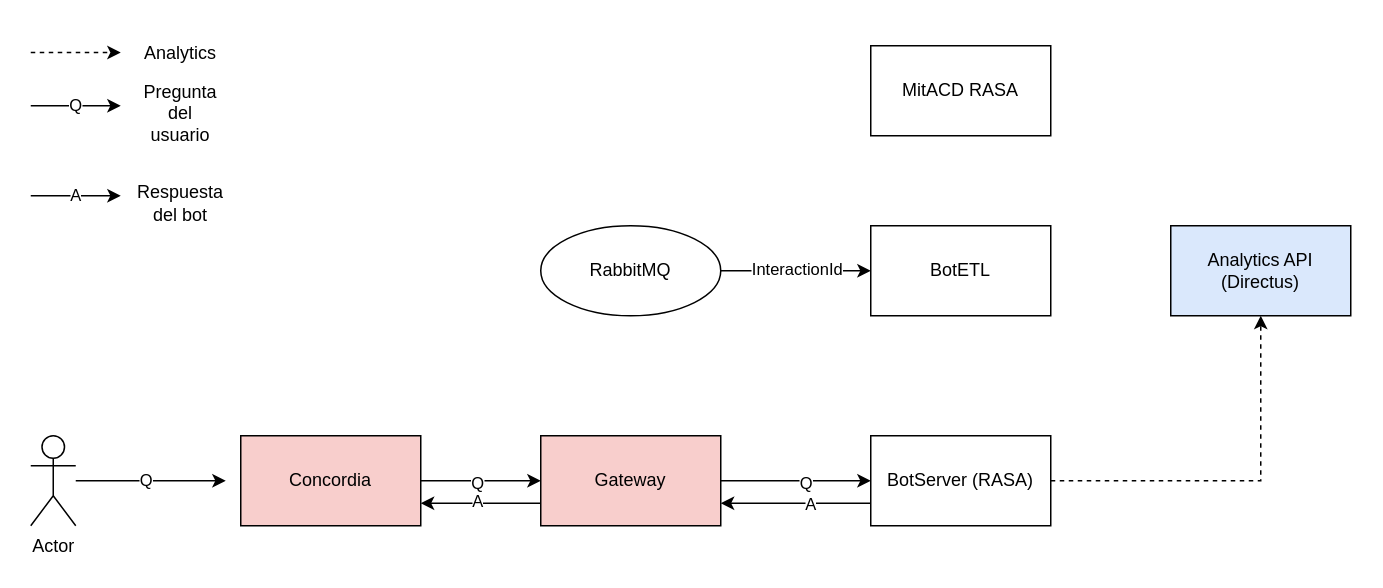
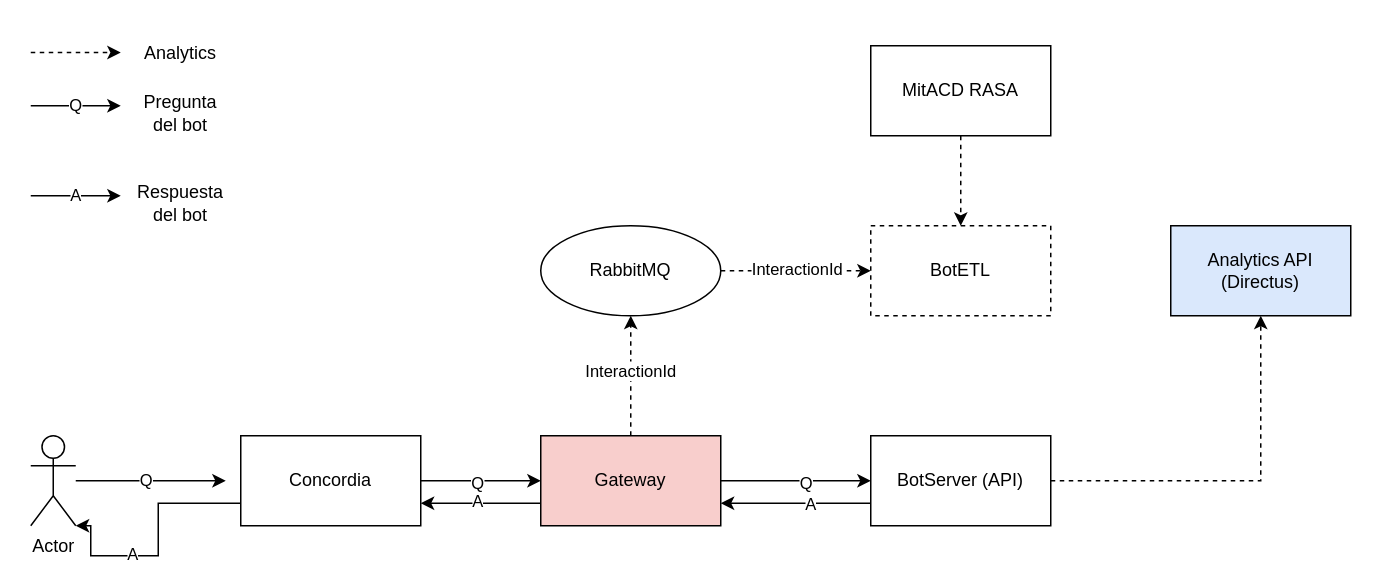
- <mxCell id="31" value="Pregunta del usuario" style="text;html=1;strokeColor=none;fillColor=none;align=center;verticalAlign=middle;whiteSpace=wrap;rounded=0;" vertex="1" parent="1"><mxGeometry x="90" y="60" width="60" height="30" as="geometry" /></mxCell>
+ <mxCell id="31" value="Pregunta del bot" style="text;html=1;strokeColor=none;fillColor=none;align=center;verticalAlign=middle;whiteSpace=wrap;rounded=0;" vertex="1" parent="1"><mxGeometry x="90" y="60" width="60" height="30" as="geometry" /></mxCell>
+ <mxCell id="27" value="" style="edgeStyle=orthogonalEdgeStyle;rounded=0;orthogonalLoop=1;jettySize=auto;html=1;dashed=1;" edge="1" parent="1" source="28" target="24"><mxGeometry relative="1" as="geometry" /></mxCell>
- <mxCell id="17" value="" style="edgeStyle=orthogonalEdgeStyle;rounded=0;orthogonalLoop=1;jettySize=auto;html=1;dashed=0;" edge="1" parent="1" source="19" target="24"><mxGeometry relative="1" as="geometry" /></mxCell>
+ <mxCell id="17" value="" style="edgeStyle=orthogonalEdgeStyle;rounded=0;orthogonalLoop=1;jettySize=auto;html=1;dashed=1;" edge="1" parent="1" source="19" target="24"><mxGeometry relative="1" as="geometry" /></mxCell>
- <mxCell id="24" value="BotETL" style="rounded=0;whiteSpace=wrap;html=1;" vertex="1" parent="1"><mxGeometry x="580" y="150" width="120" height="60" as="geometry" /></mxCell>
+ <mxCell id="24" value="BotETL" style="rounded=0;whiteSpace=wrap;html=1;dashed=1;" vertex="1" parent="1"><mxGeometry x="580" y="150" width="120" height="60" as="geometry" /></mxCell>
+ <mxCell id="10" value="" style="edgeStyle=orthogonalEdgeStyle;rounded=0;orthogonalLoop=1;jettySize=auto;html=1;dashed=1;" edge="1" parent="1" source="16" target="19"><mxGeometry relative="1" as="geometry" /></mxCell>
+ <mxCell id="11" value="InteractionId" style="edgeLabel;html=1;align=center;verticalAlign=middle;resizable=0;points=[];" vertex="1" connectable="0" parent="10"><mxGeometry x="0.113" y="1" relative="1" as="geometry"><mxPoint y="1" as="offset" /></mxGeometry></mxCell>
- <mxCell id="9" value="Concordia" style="rounded=0;whiteSpace=wrap;html=1;fillColor=#f8cecc;" vertex="1" parent="1"><mxGeometry x="160" y="290" width="120" height="60" as="geometry" /></mxCell>
+ <mxCell id="9" value="Concordia" style="rounded=0;whiteSpace=wrap;html=1;" vertex="1" parent="1"><mxGeometry x="160" y="290" width="120" height="60" as="geometry" /></mxCell>
- <mxCell id="23" value="BotServer (RASA)" style="rounded=0;whiteSpace=wrap;html=1;" vertex="1" parent="1"><mxGeometry x="580" y="290" width="120" height="60" as="geometry" /></mxCell>
+ <mxCell id="23" value="BotServer (API)" style="rounded=0;whiteSpace=wrap;html=1;" vertex="1" parent="1"><mxGeometry x="580" y="290" width="120" height="60" as="geometry" /></mxCell>
+ <mxCell id="7" style="edgeStyle=orthogonalEdgeStyle;rounded=0;orthogonalLoop=1;jettySize=auto;html=1;exitX=0;exitY=0.75;exitDx=0;exitDy=0;entryX=1;entryY=1;entryDx=0;entryDy=0;entryPerimeter=0;" edge="1" parent="1" source="9" target="4"><mxGeometry relative="1" as="geometry"><Array as="points"><mxPoint x="105" y="335" /><mxPoint x="105" y="370" /><mxPoint x="60" y="370" /><mxPoint x="60" y="350" /></Array></mxGeometry></mxCell>
+ <mxCell id="8" value="A" style="edgeLabel;html=1;align=center;verticalAlign=middle;resizable=0;points=[];" vertex="1" connectable="0" parent="7"><mxGeometry x="0.309" y="-2" relative="1" as="geometry"><mxPoint as="offset" /></mxGeometry></mxCell>
